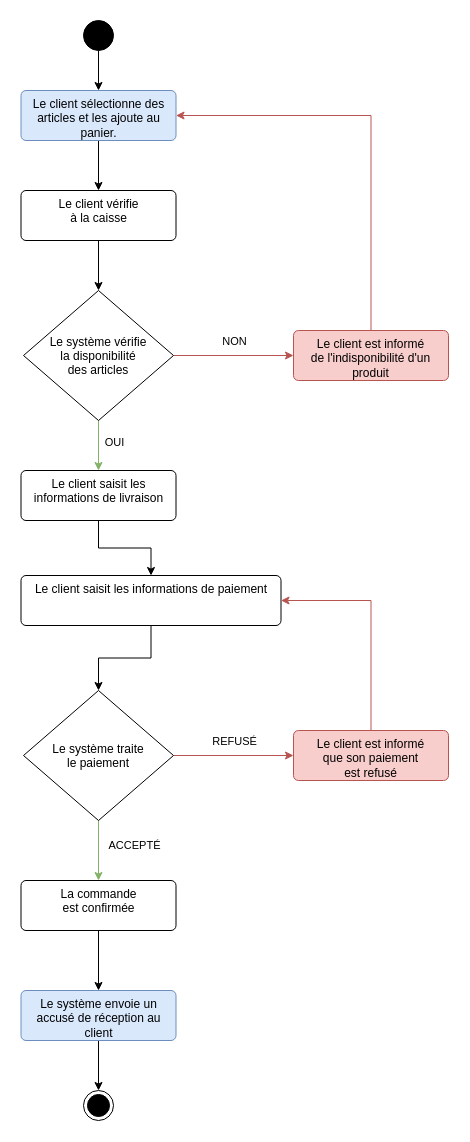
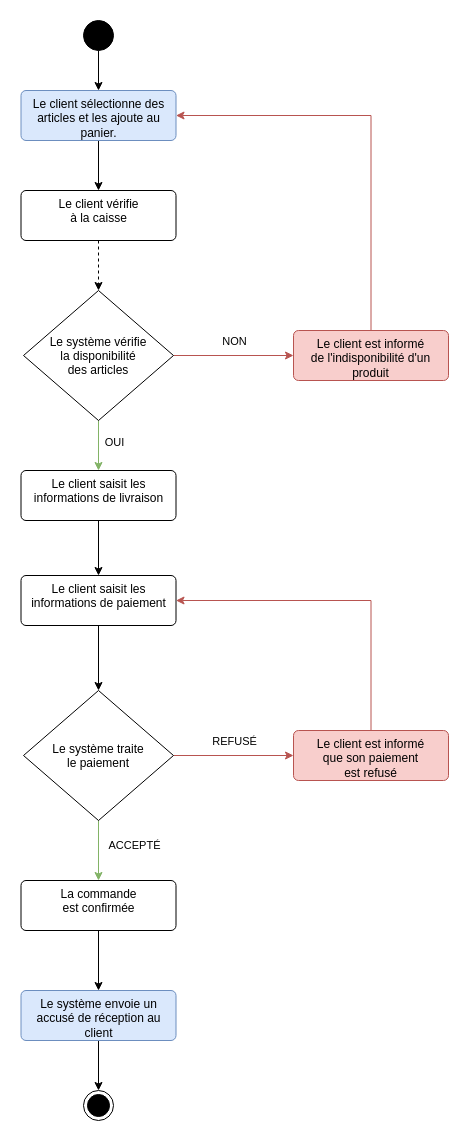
- <mxCell id="6" style="edgeStyle=orthogonalEdgeStyle;rounded=0;orthogonalLoop=1;jettySize=auto;html=1;entryX=0.5;entryY=0;entryDx=0;entryDy=0;" parent="1" source="7" target="12" edge="1"><mxGeometry relative="1" as="geometry" /></mxCell>
+ <mxCell id="6" style="edgeStyle=orthogonalEdgeStyle;rounded=0;orthogonalLoop=1;jettySize=auto;html=1;entryX=0.5;entryY=0;entryDx=0;entryDy=0;dashed=1;" parent="1" source="7" target="12" edge="1"><mxGeometry relative="1" as="geometry" /></mxCell>
- <mxCell id="18" value="Le client saisit les informations de paiement" style="html=1;align=center;verticalAlign=top;rounded=1;absoluteArcSize=1;arcSize=10;dashed=0;whiteSpace=wrap;" parent="1" vertex="1"><mxGeometry x="20.5" y="575" width="260" height="50" as="geometry" /></mxCell>
+ <mxCell id="18" value="Le client saisit les informations de paiement" style="html=1;align=center;verticalAlign=top;rounded=1;absoluteArcSize=1;arcSize=10;dashed=0;whiteSpace=wrap;" parent="1" vertex="1"><mxGeometry x="20.5" y="575" width="155" height="50" as="geometry" /></mxCell>
